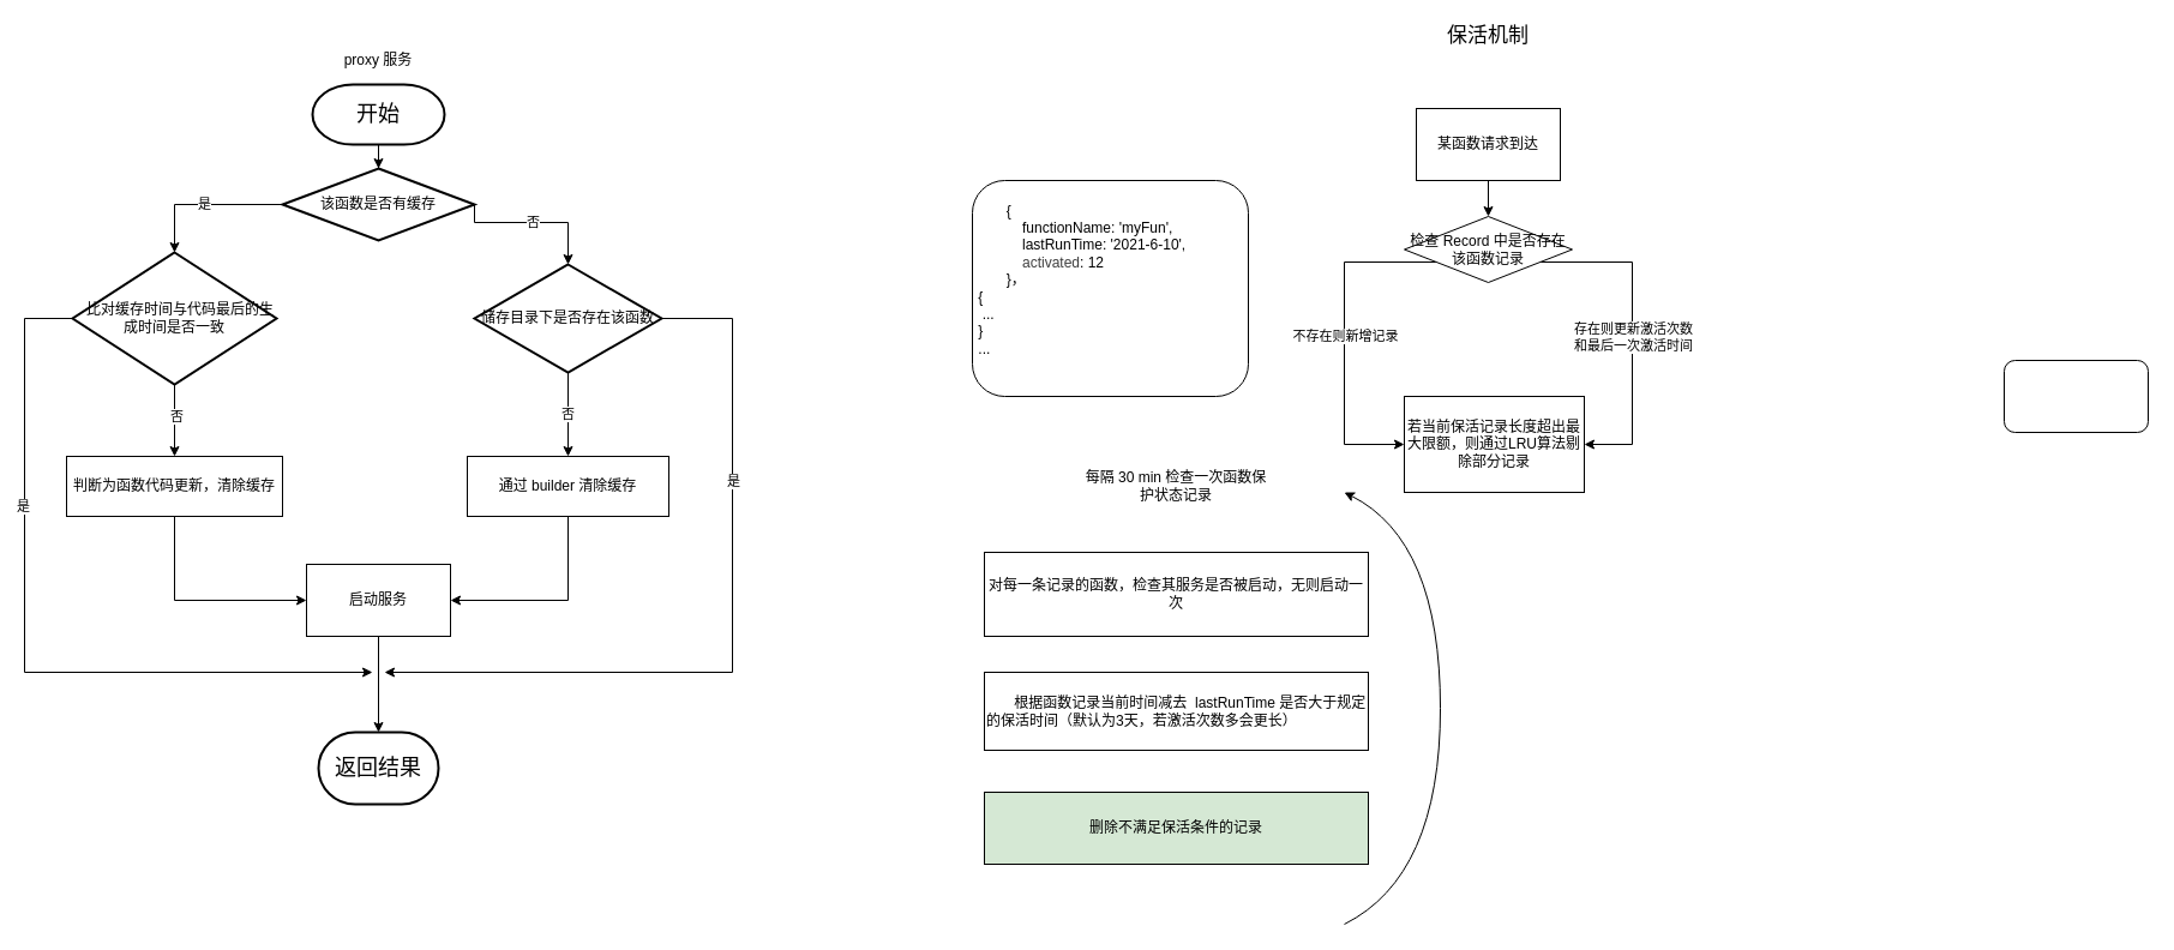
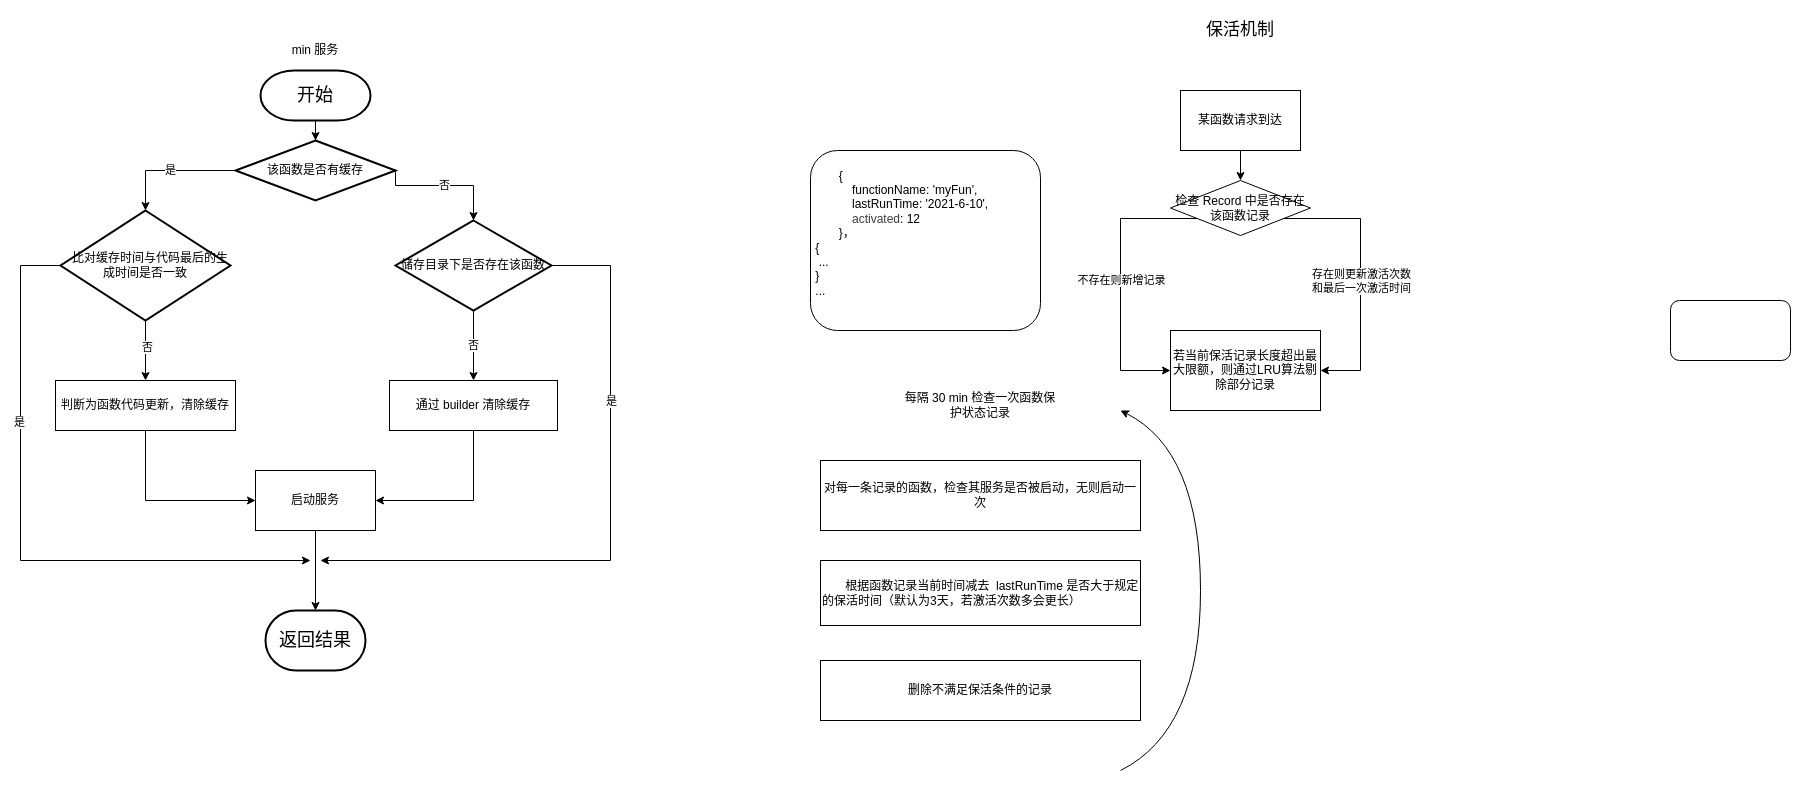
- <mxCell id="6" value="proxy 服务" style="text;html=1;strokeColor=none;fillColor=none;align=center;verticalAlign=middle;whiteSpace=wrap;rounded=0;" parent="1" vertex="1"><mxGeometry x="270" y="40" width="90" height="20" as="geometry" /></mxCell>
+ <mxCell id="6" value="min 服务" style="text;html=1;strokeColor=none;fillColor=none;align=center;verticalAlign=middle;whiteSpace=wrap;rounded=0;" parent="1" vertex="1"><mxGeometry x="270" y="40" width="90" height="20" as="geometry" /></mxCell>
- <mxCell id="32" value="删除不满足保活条件的记录" style="rounded=0;whiteSpace=wrap;html=1;strokeWidth=1;fillColor=#d5e8d4;" vertex="1" parent="1"><mxGeometry x="820" y="660" width="320" height="60" as="geometry" /></mxCell>
+ <mxCell id="32" value="删除不满足保活条件的记录" style="rounded=0;whiteSpace=wrap;html=1;strokeWidth=1;" vertex="1" parent="1"><mxGeometry x="820" y="660" width="320" height="60" as="geometry" /></mxCell>
